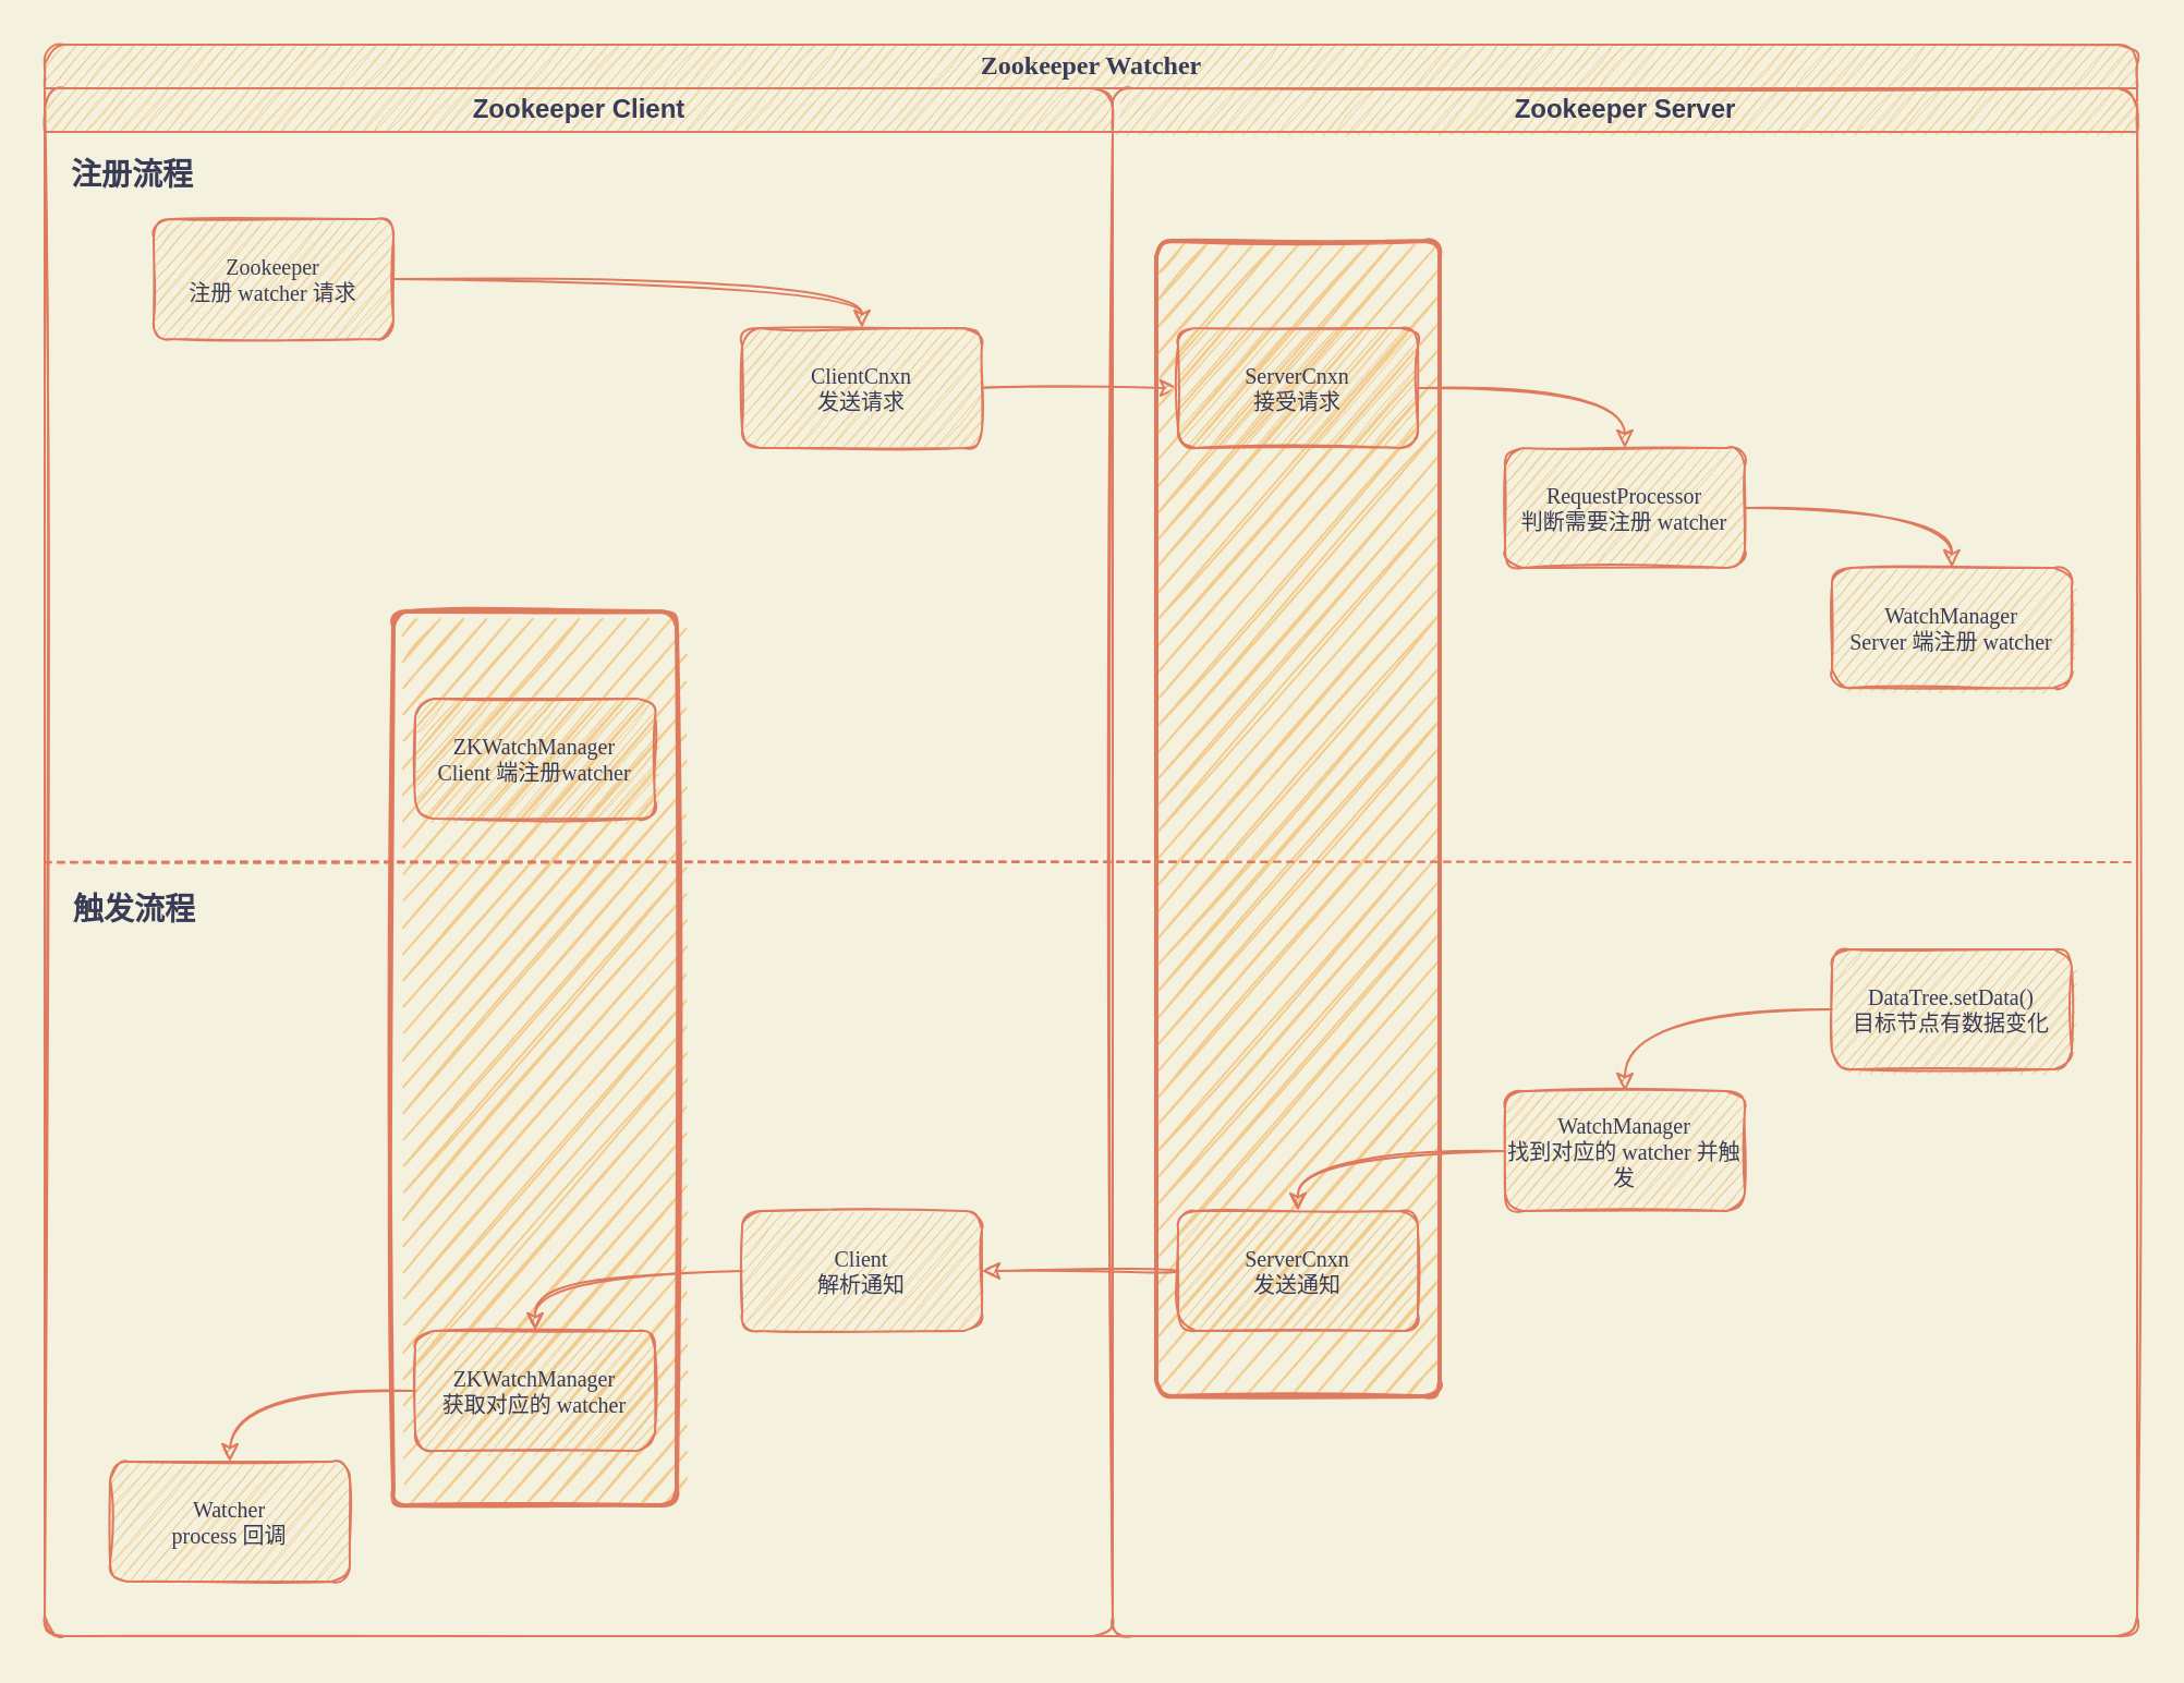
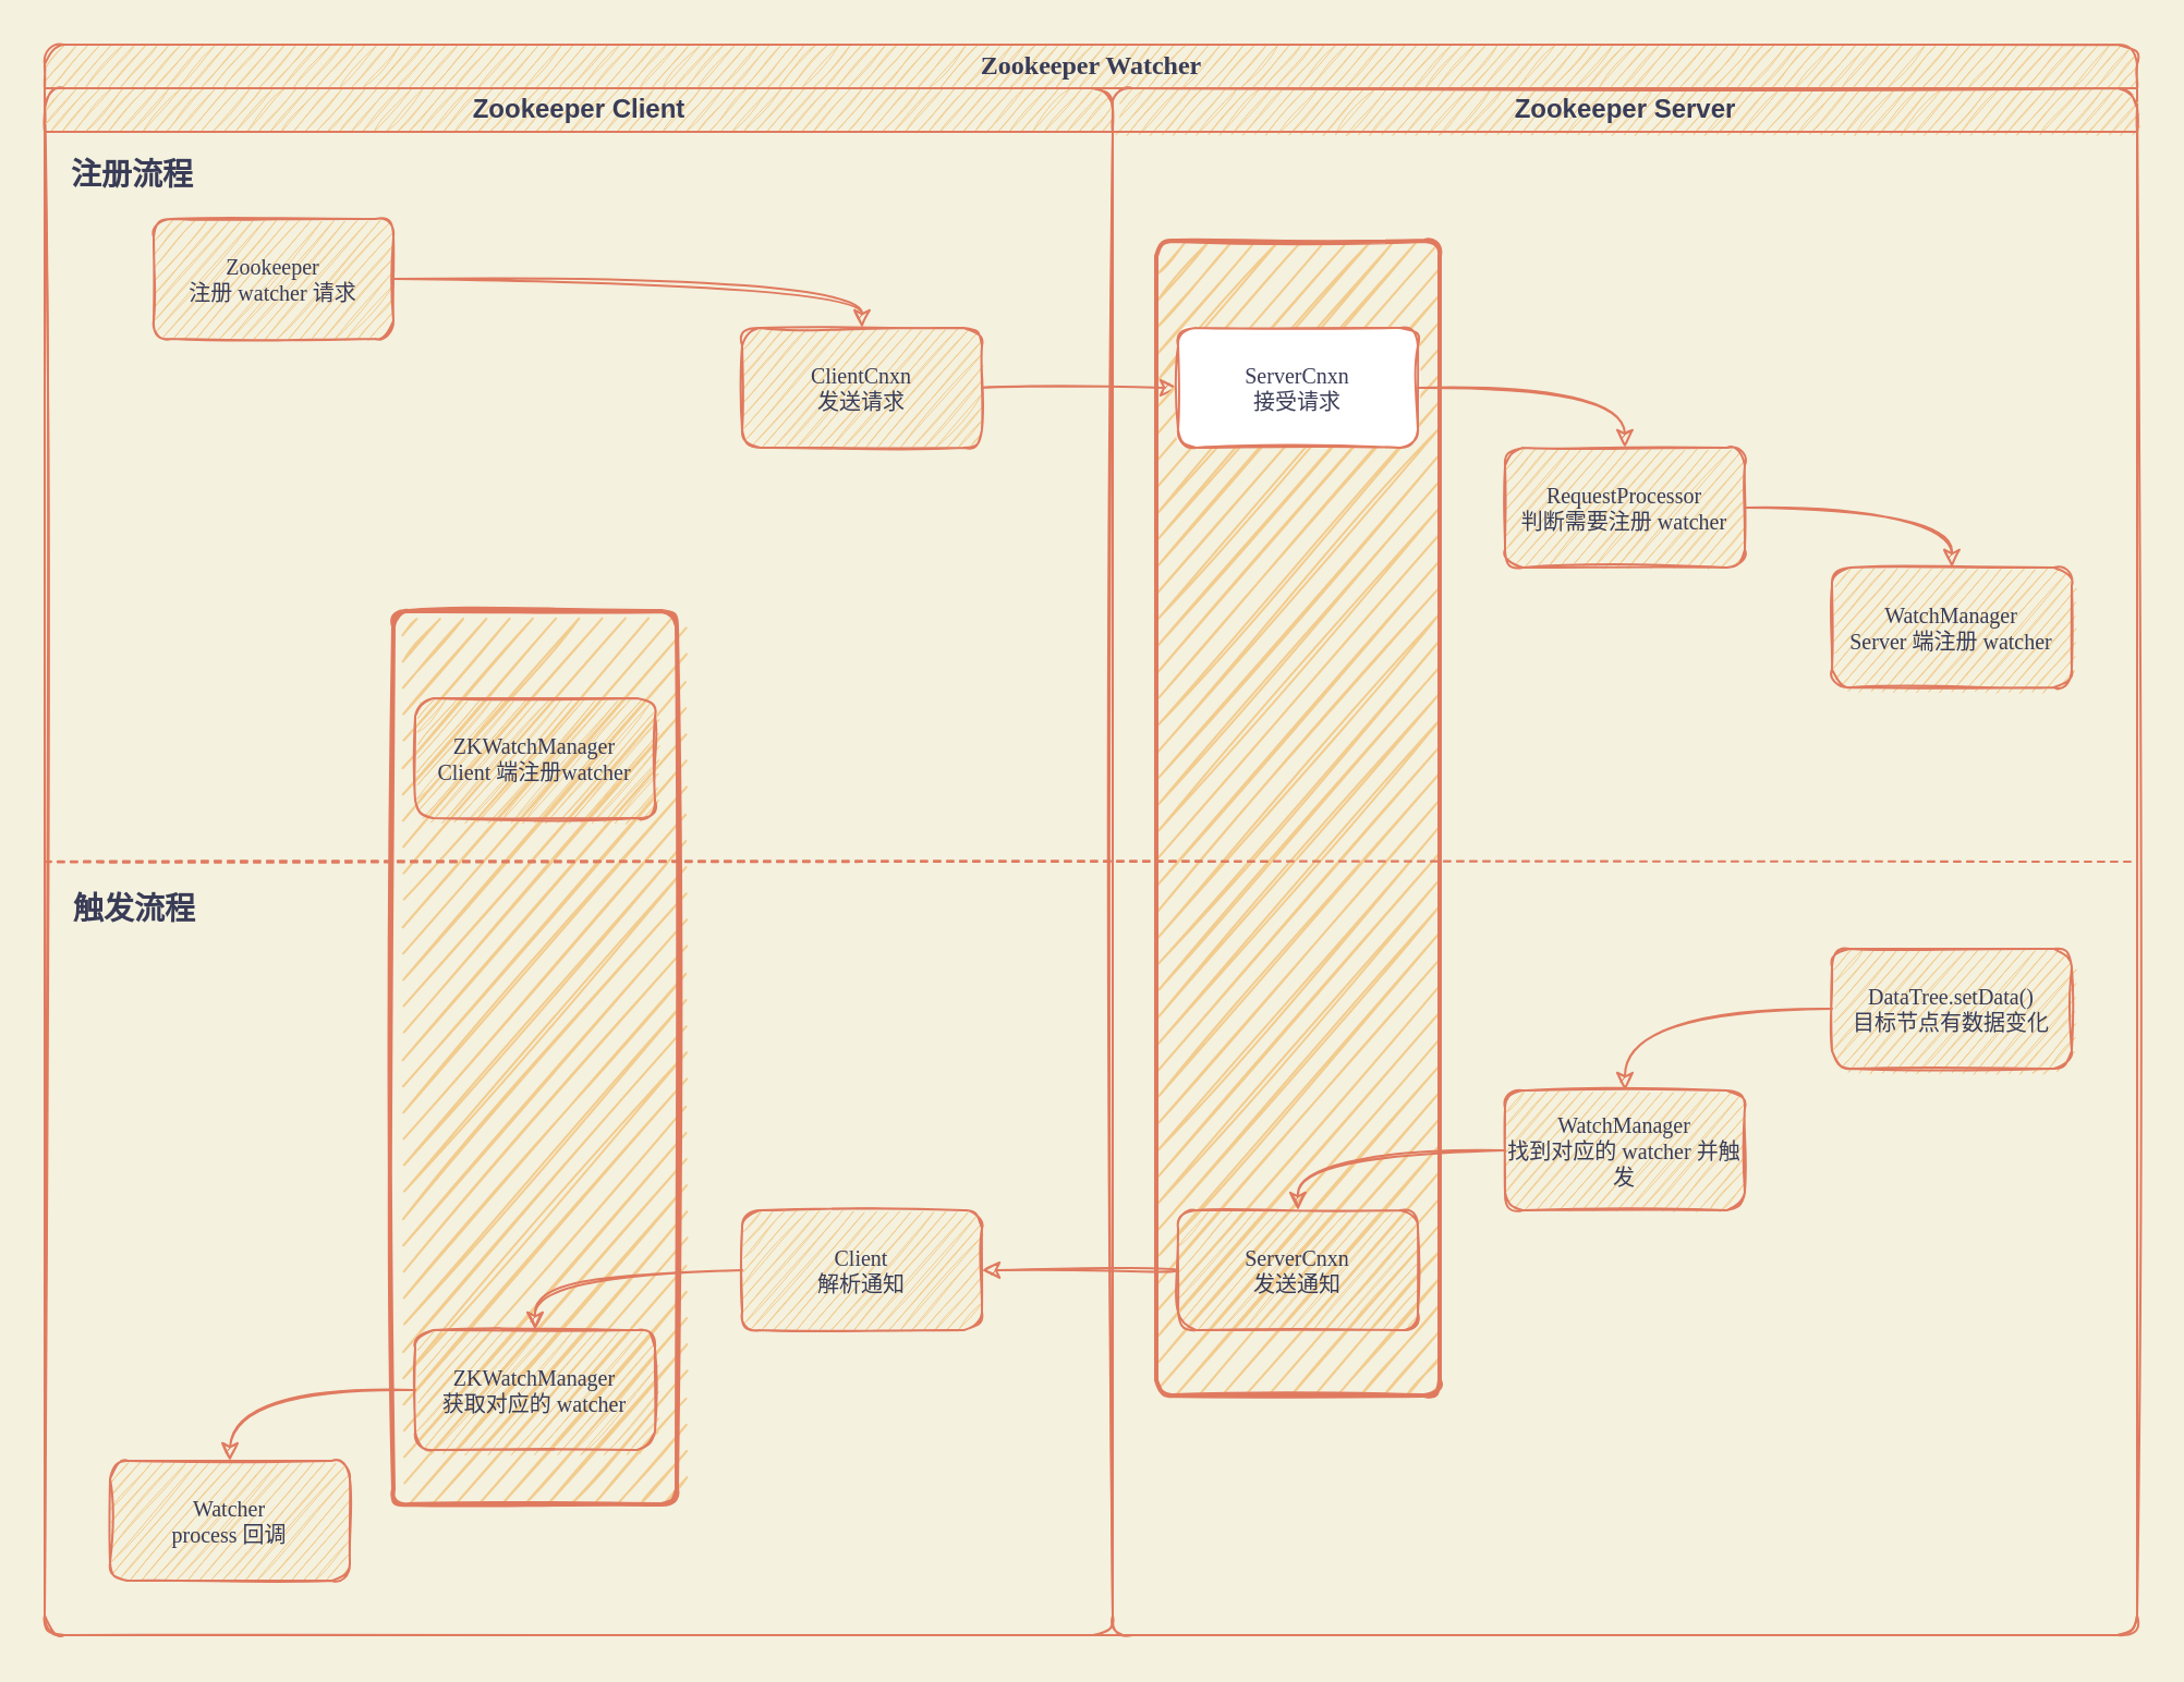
- <mxCell id="25" value="&lt;font style=&quot;font-size: 10px&quot;&gt;ServerCnxn&lt;br&gt;接受请求&lt;br&gt;&lt;/font&gt;" style="whiteSpace=wrap;html=1;shadow=0;labelBackgroundColor=none;strokeWidth=1;fontFamily=Verdana;fontSize=8;align=center;fillColor=#F2CC8F;strokeColor=#E07A5F;fontColor=#393C56;sketch=1;rounded=1;" vertex="1" parent="17"><mxGeometry x="30" y="110" width="110" height="55" as="geometry" /></mxCell>
+ <mxCell id="25" value="&lt;font style=&quot;font-size: 10px&quot;&gt;ServerCnxn&lt;br&gt;接受请求&lt;br&gt;&lt;/font&gt;" style="whiteSpace=wrap;html=1;shadow=0;labelBackgroundColor=none;strokeWidth=1;fontFamily=Verdana;fontSize=8;align=center;fillColor=#ffffff;strokeColor=#E07A5F;fontColor=#393C56;sketch=1;rounded=1;" vertex="1" parent="17"><mxGeometry x="30" y="110" width="110" height="55" as="geometry" /></mxCell>
